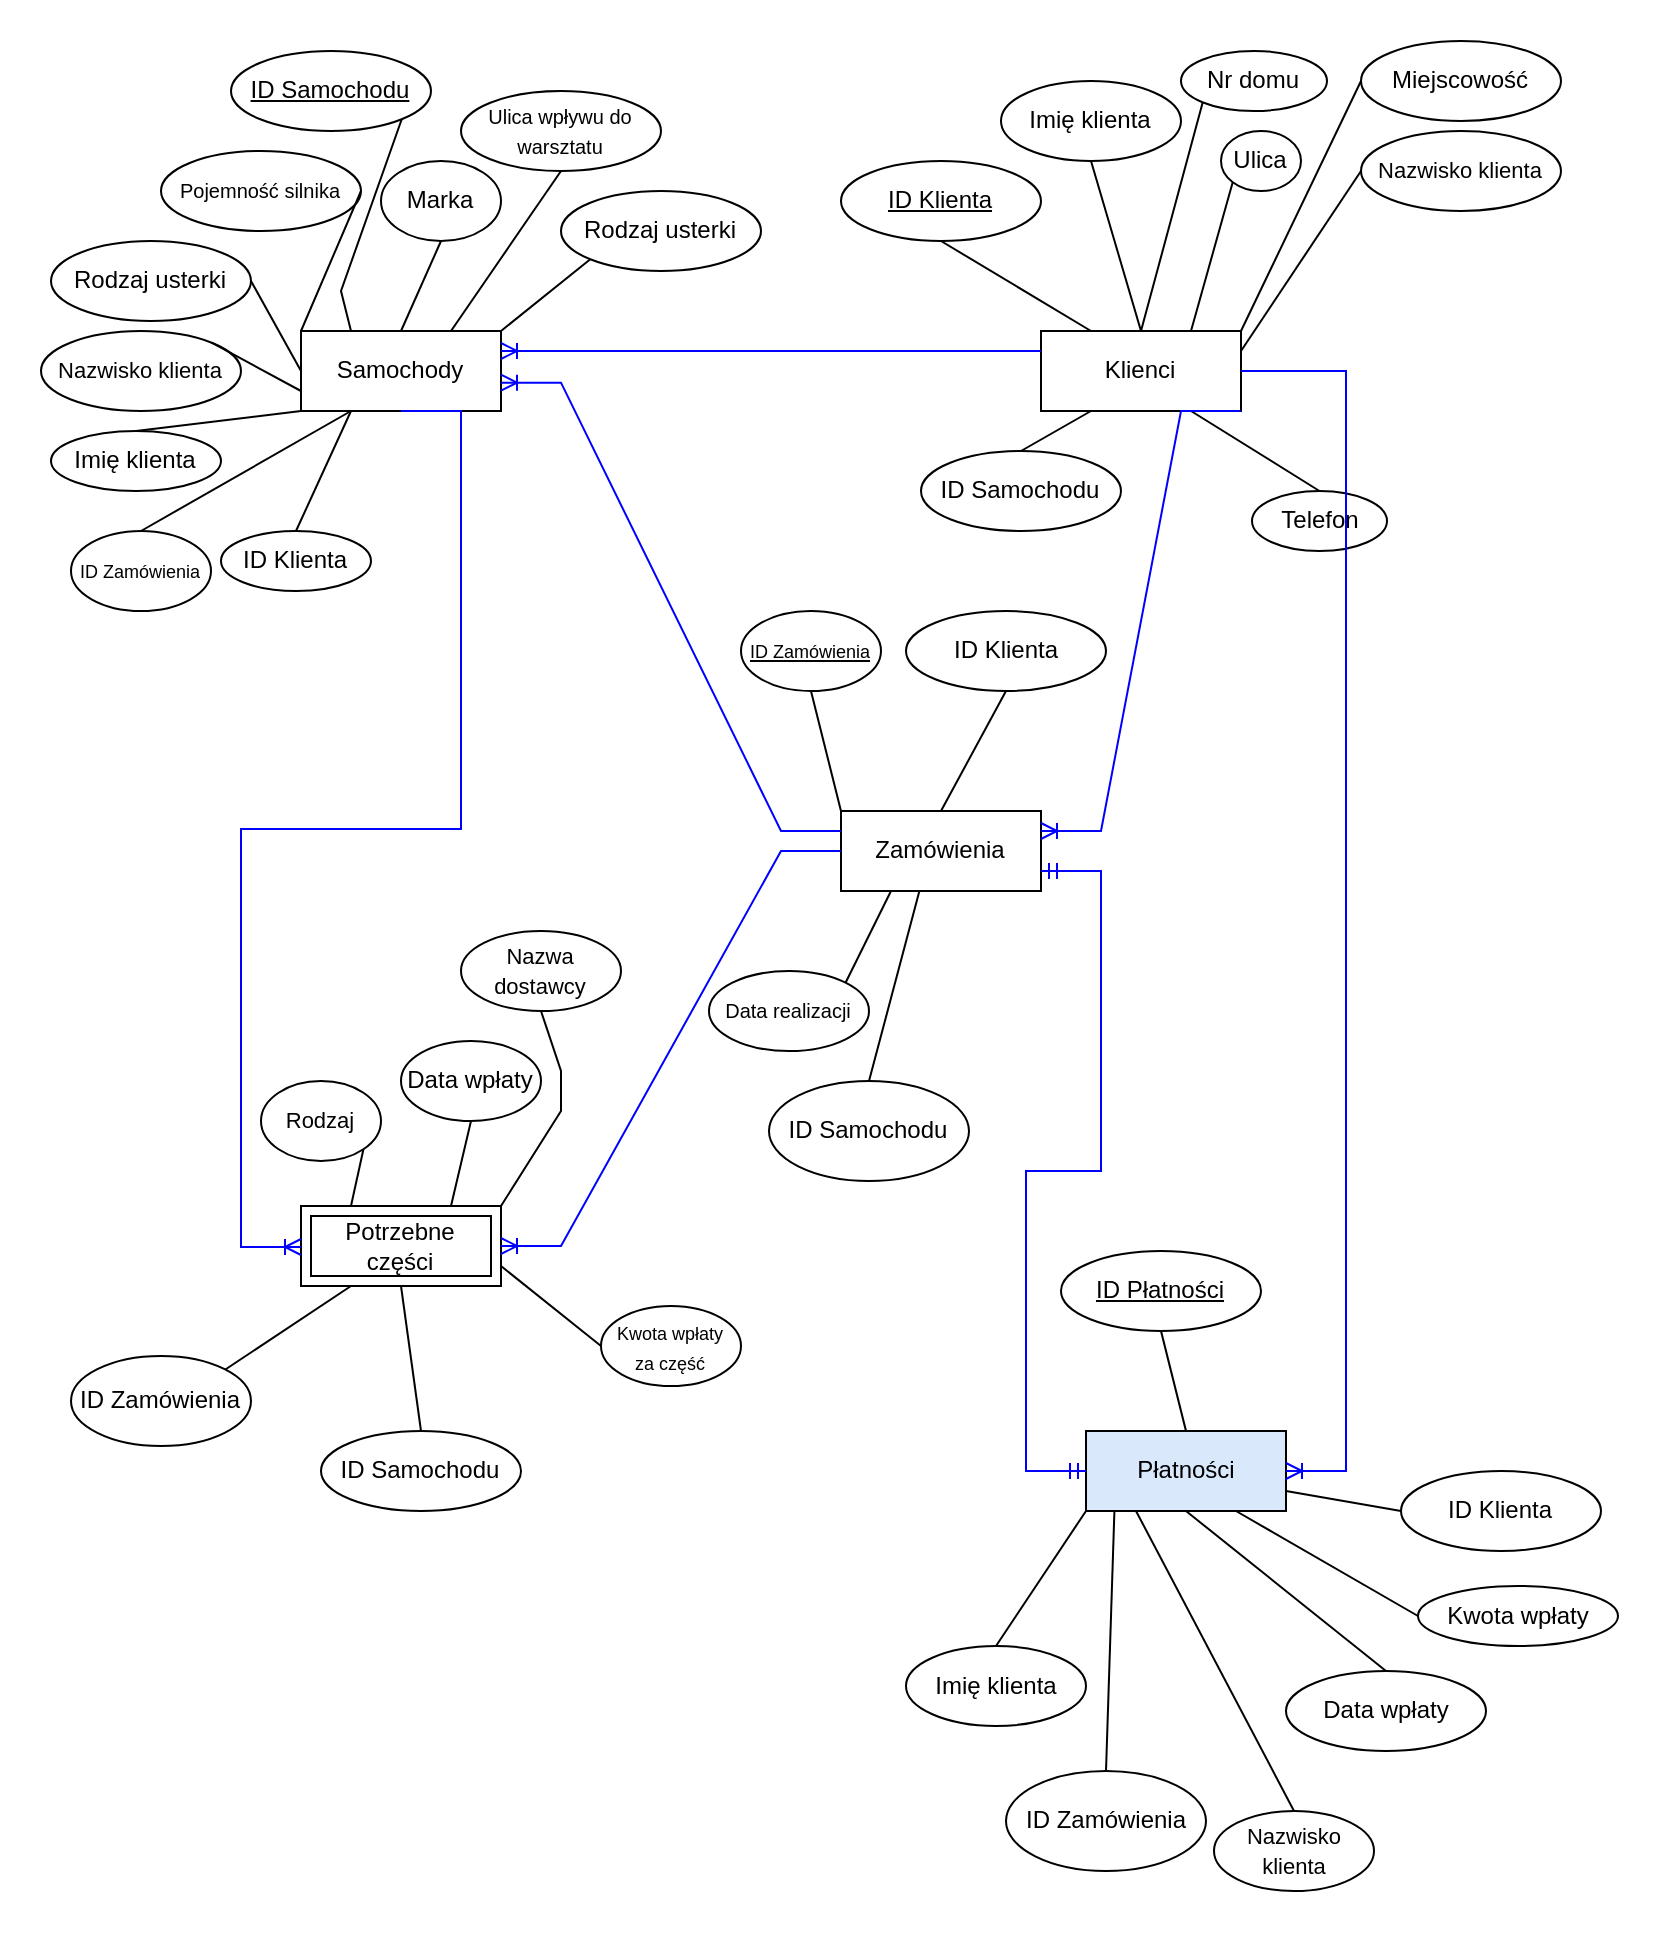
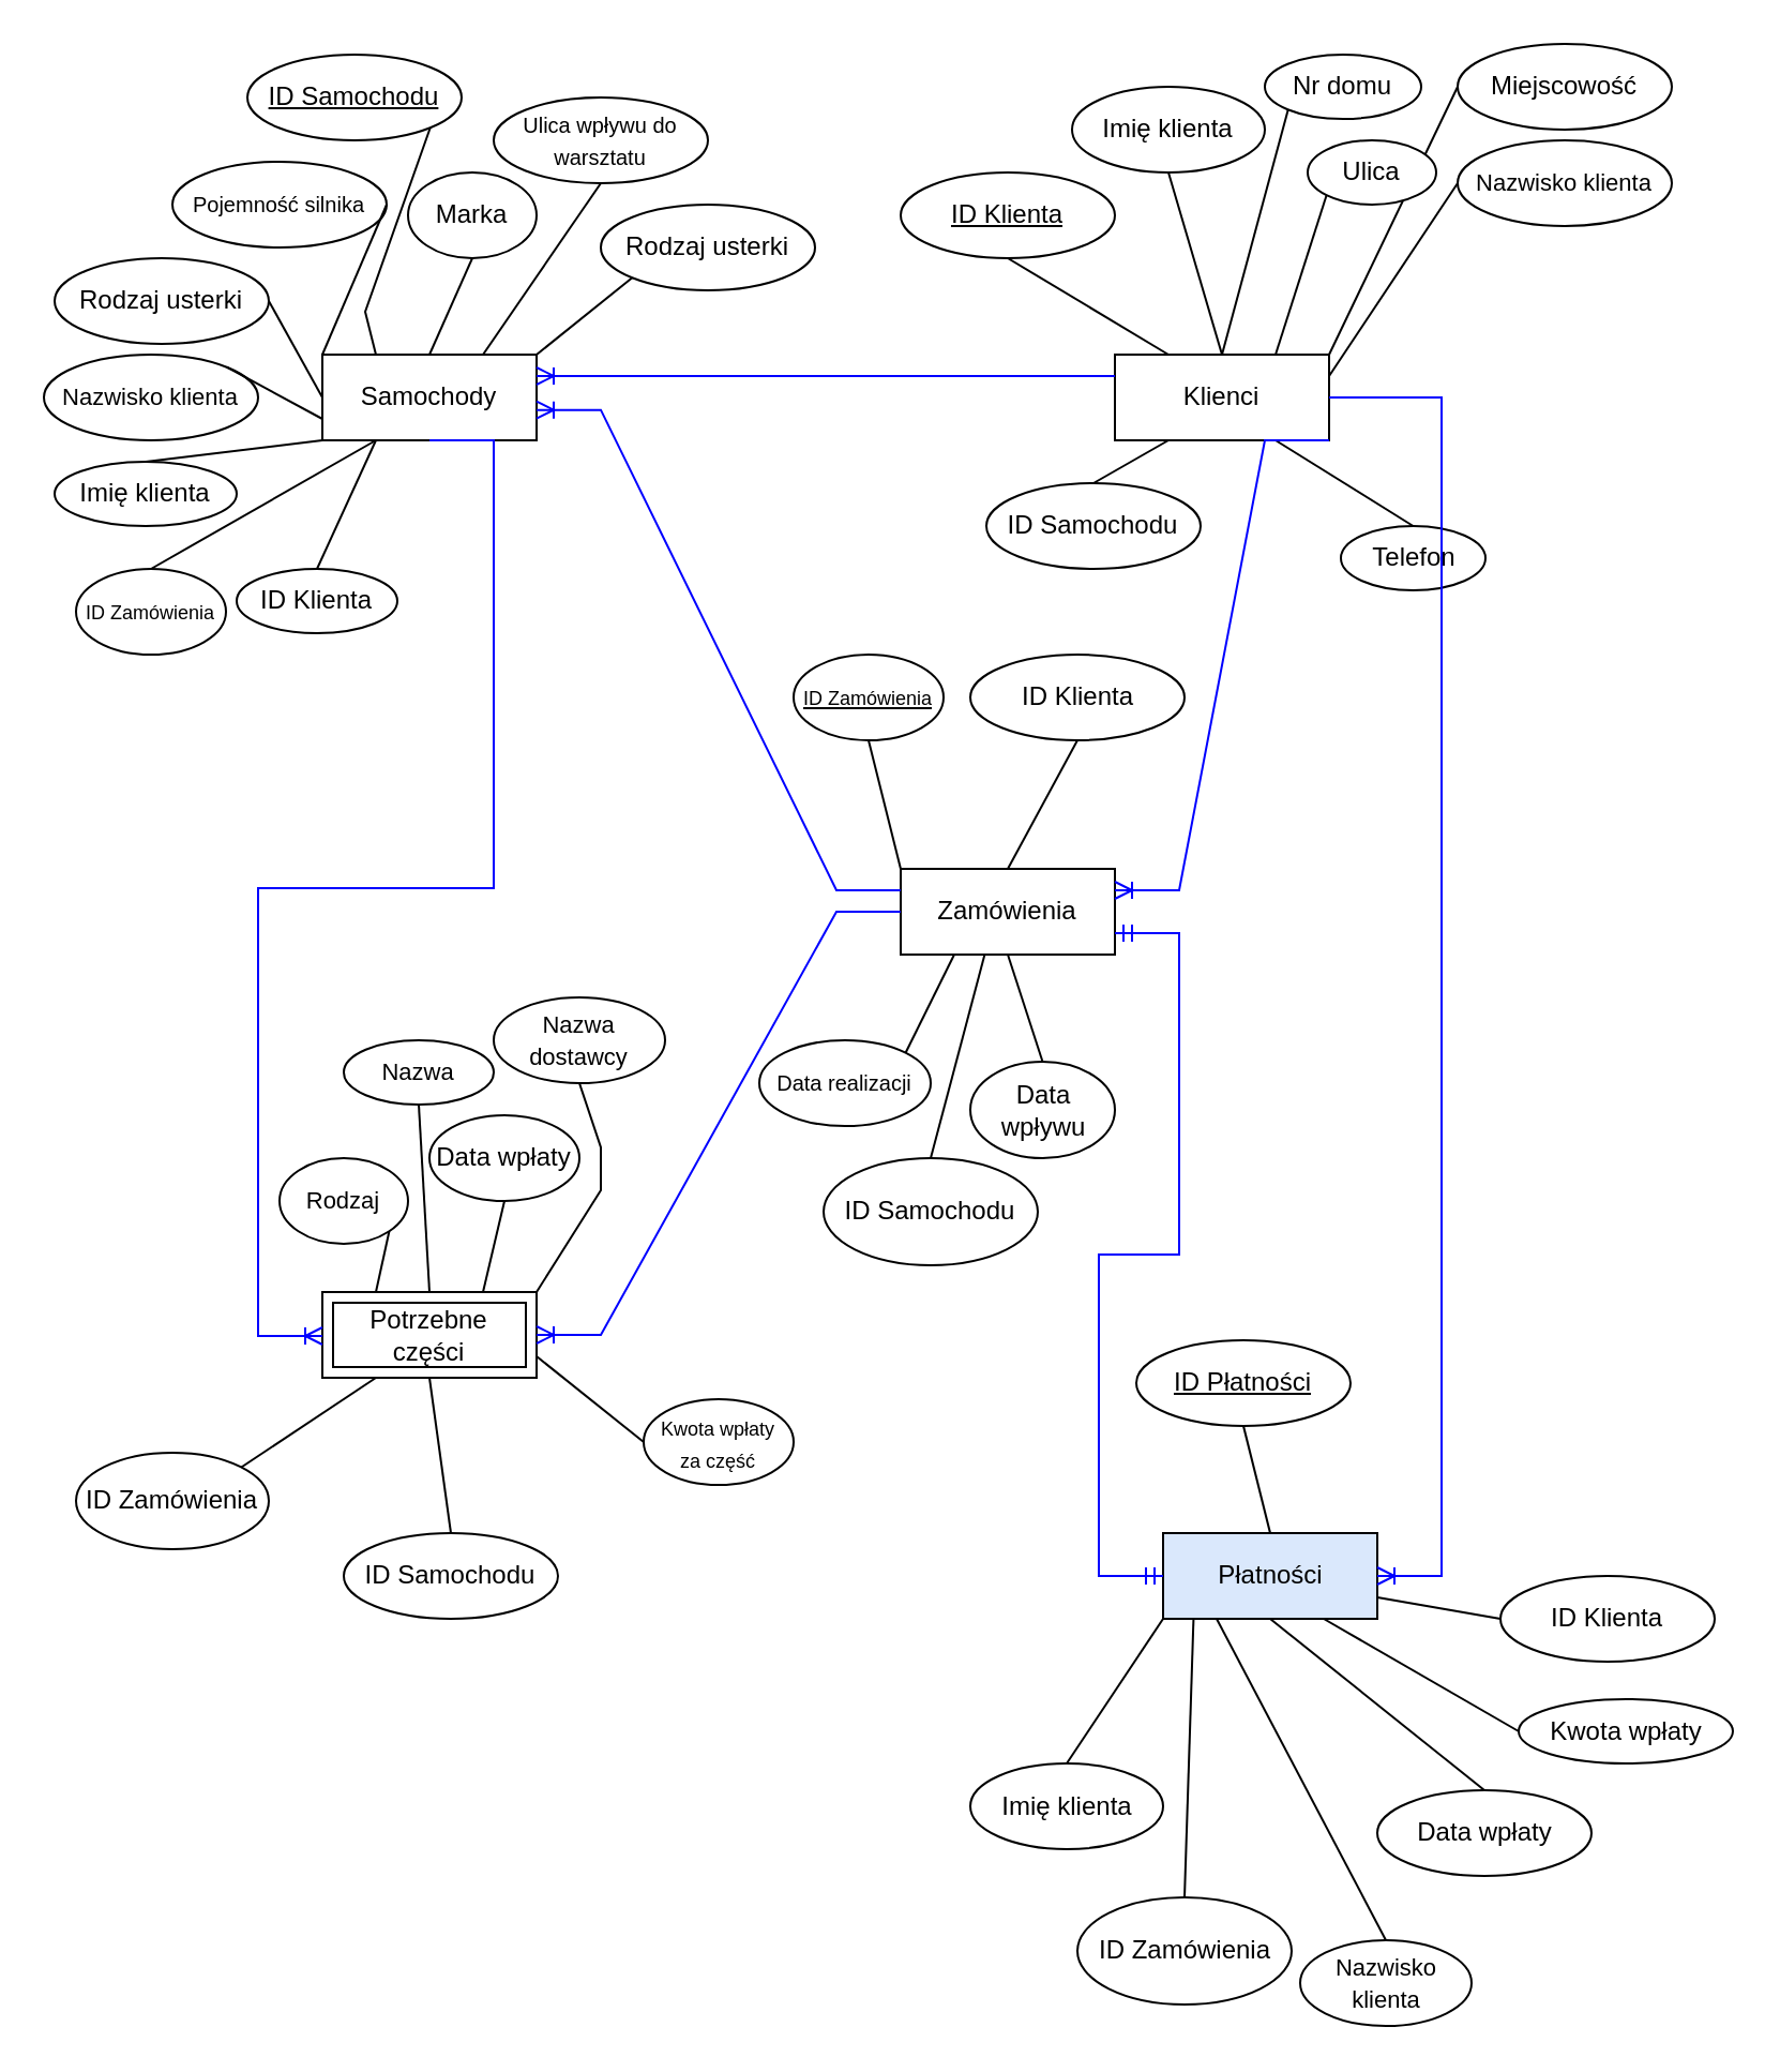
- <mxCell id="34" value="Ulica" style="ellipse;whiteSpace=wrap;html=1;align=center;" vertex="1" parent="1"><mxGeometry x="610" y="65" width="40" height="30" as="geometry" /></mxCell>
+ <mxCell id="34" value="Ulica" style="ellipse;whiteSpace=wrap;html=1;align=center;" vertex="1" parent="1"><mxGeometry x="610" y="65" width="60" height="30" as="geometry" /></mxCell>
+ <mxCell id="73" value="" style="endArrow=none;html=1;rounded=0;exitX=0.5;exitY=0;exitDx=0;exitDy=0;entryX=0.5;entryY=1;entryDx=0;entryDy=0;" edge="1" parent="1" source="61" target="51"><mxGeometry width="50" height="50" relative="1" as="geometry"><mxPoint x="625" y="465" as="sourcePoint" /><mxPoint x="665" y="409" as="targetPoint" /><Array as="points" /></mxGeometry></mxCell>
+ <mxCell id="54" value="&lt;font style=&quot;font-size: 11px;&quot;&gt;Nazwa&lt;/font&gt;" style="ellipse;whiteSpace=wrap;html=1;align=center;" vertex="1" parent="1"><mxGeometry x="160" y="485" width="70" height="30" as="geometry" /></mxCell>
+ <mxCell id="61" value="Data wpływu" style="ellipse;whiteSpace=wrap;html=1;align=center;" vertex="1" parent="1"><mxGeometry x="452.5" y="495" width="67.5" height="45" as="geometry" /></mxCell>
+ <mxCell id="67" value="" style="endArrow=none;html=1;rounded=0;entryX=0.5;entryY=0;entryDx=0;entryDy=0;exitX=0.5;exitY=1;exitDx=0;exitDy=0;" edge="1" parent="1" source="54" target="55"><mxGeometry width="50" height="50" relative="1" as="geometry"><mxPoint x="165" y="488.5" as="sourcePoint" /><mxPoint x="205" y="442.5" as="targetPoint" /><Array as="points" /></mxGeometry></mxCell>
